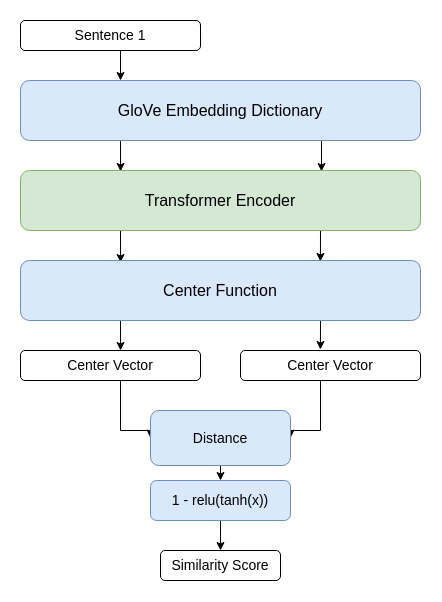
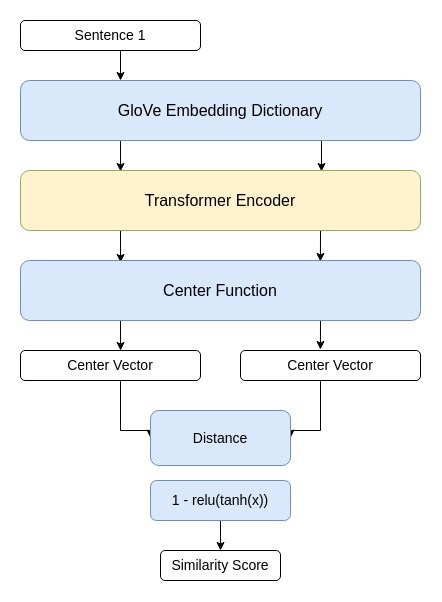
- <mxCell id="9" value="&lt;font style=&quot;font-size: 16px&quot;&gt;Transformer Encoder&lt;/font&gt;" style="rounded=1;whiteSpace=wrap;html=1;fillColor=#d5e8d4;strokeColor=#82b366;" vertex="1" parent="1"><mxGeometry x="20" y="170" width="400" height="60" as="geometry" /></mxCell>
+ <mxCell id="9" value="&lt;font style=&quot;font-size: 16px&quot;&gt;Transformer Encoder&lt;/font&gt;" style="rounded=1;whiteSpace=wrap;html=1;fillColor=#fff2cc;strokeColor=#82b366;" vertex="1" parent="1"><mxGeometry x="20" y="170" width="400" height="60" as="geometry" /></mxCell>
- <mxCell id="17" style="edgeStyle=orthogonalEdgeStyle;rounded=0;orthogonalLoop=1;jettySize=auto;html=1;exitX=0.5;exitY=1;exitDx=0;exitDy=0;entryX=0.5;entryY=0;entryDx=0;entryDy=0;" edge="1" parent="1" source="18" target="20"><mxGeometry relative="1" as="geometry" /></mxCell>
